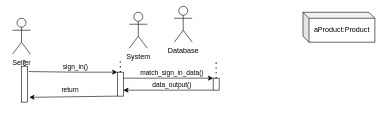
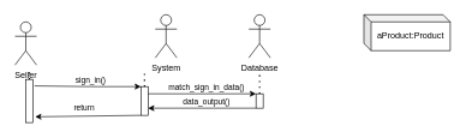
- <mxCell id="4" value="Database" style="shape=umlActor;verticalLabelPosition=bottom;verticalAlign=top;html=1;outlineConnect=0;" vertex="1" parent="1"><mxGeometry x="290" y="10" width="30" height="60" as="geometry" /></mxCell>
+ <mxCell id="4" value="Database" style="shape=umlActor;verticalLabelPosition=bottom;verticalAlign=top;html=1;outlineConnect=0;" vertex="1" parent="1"><mxGeometry x="345" y="20" width="30" height="60" as="geometry" /></mxCell>
